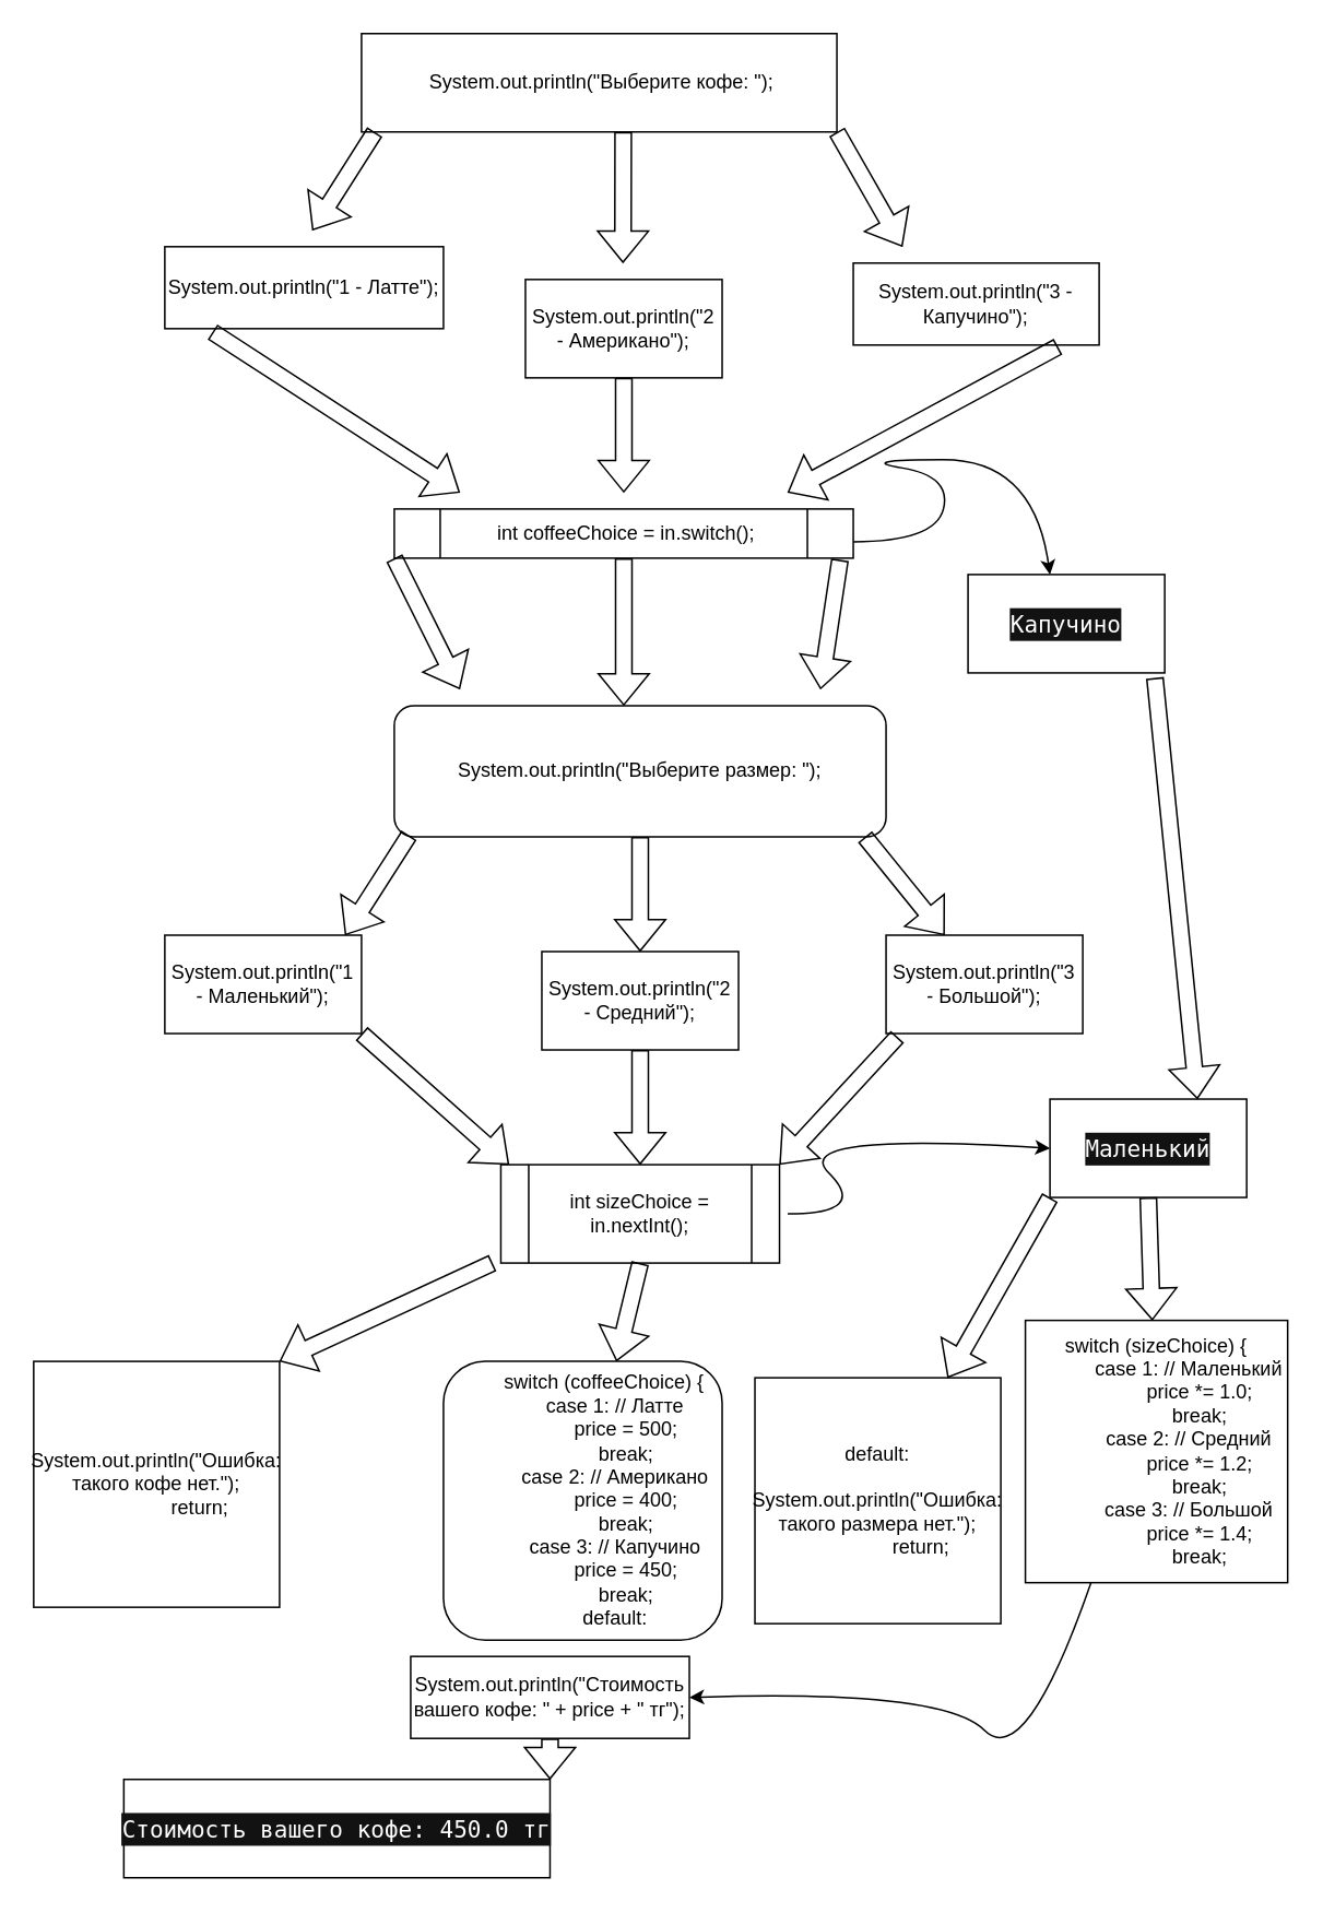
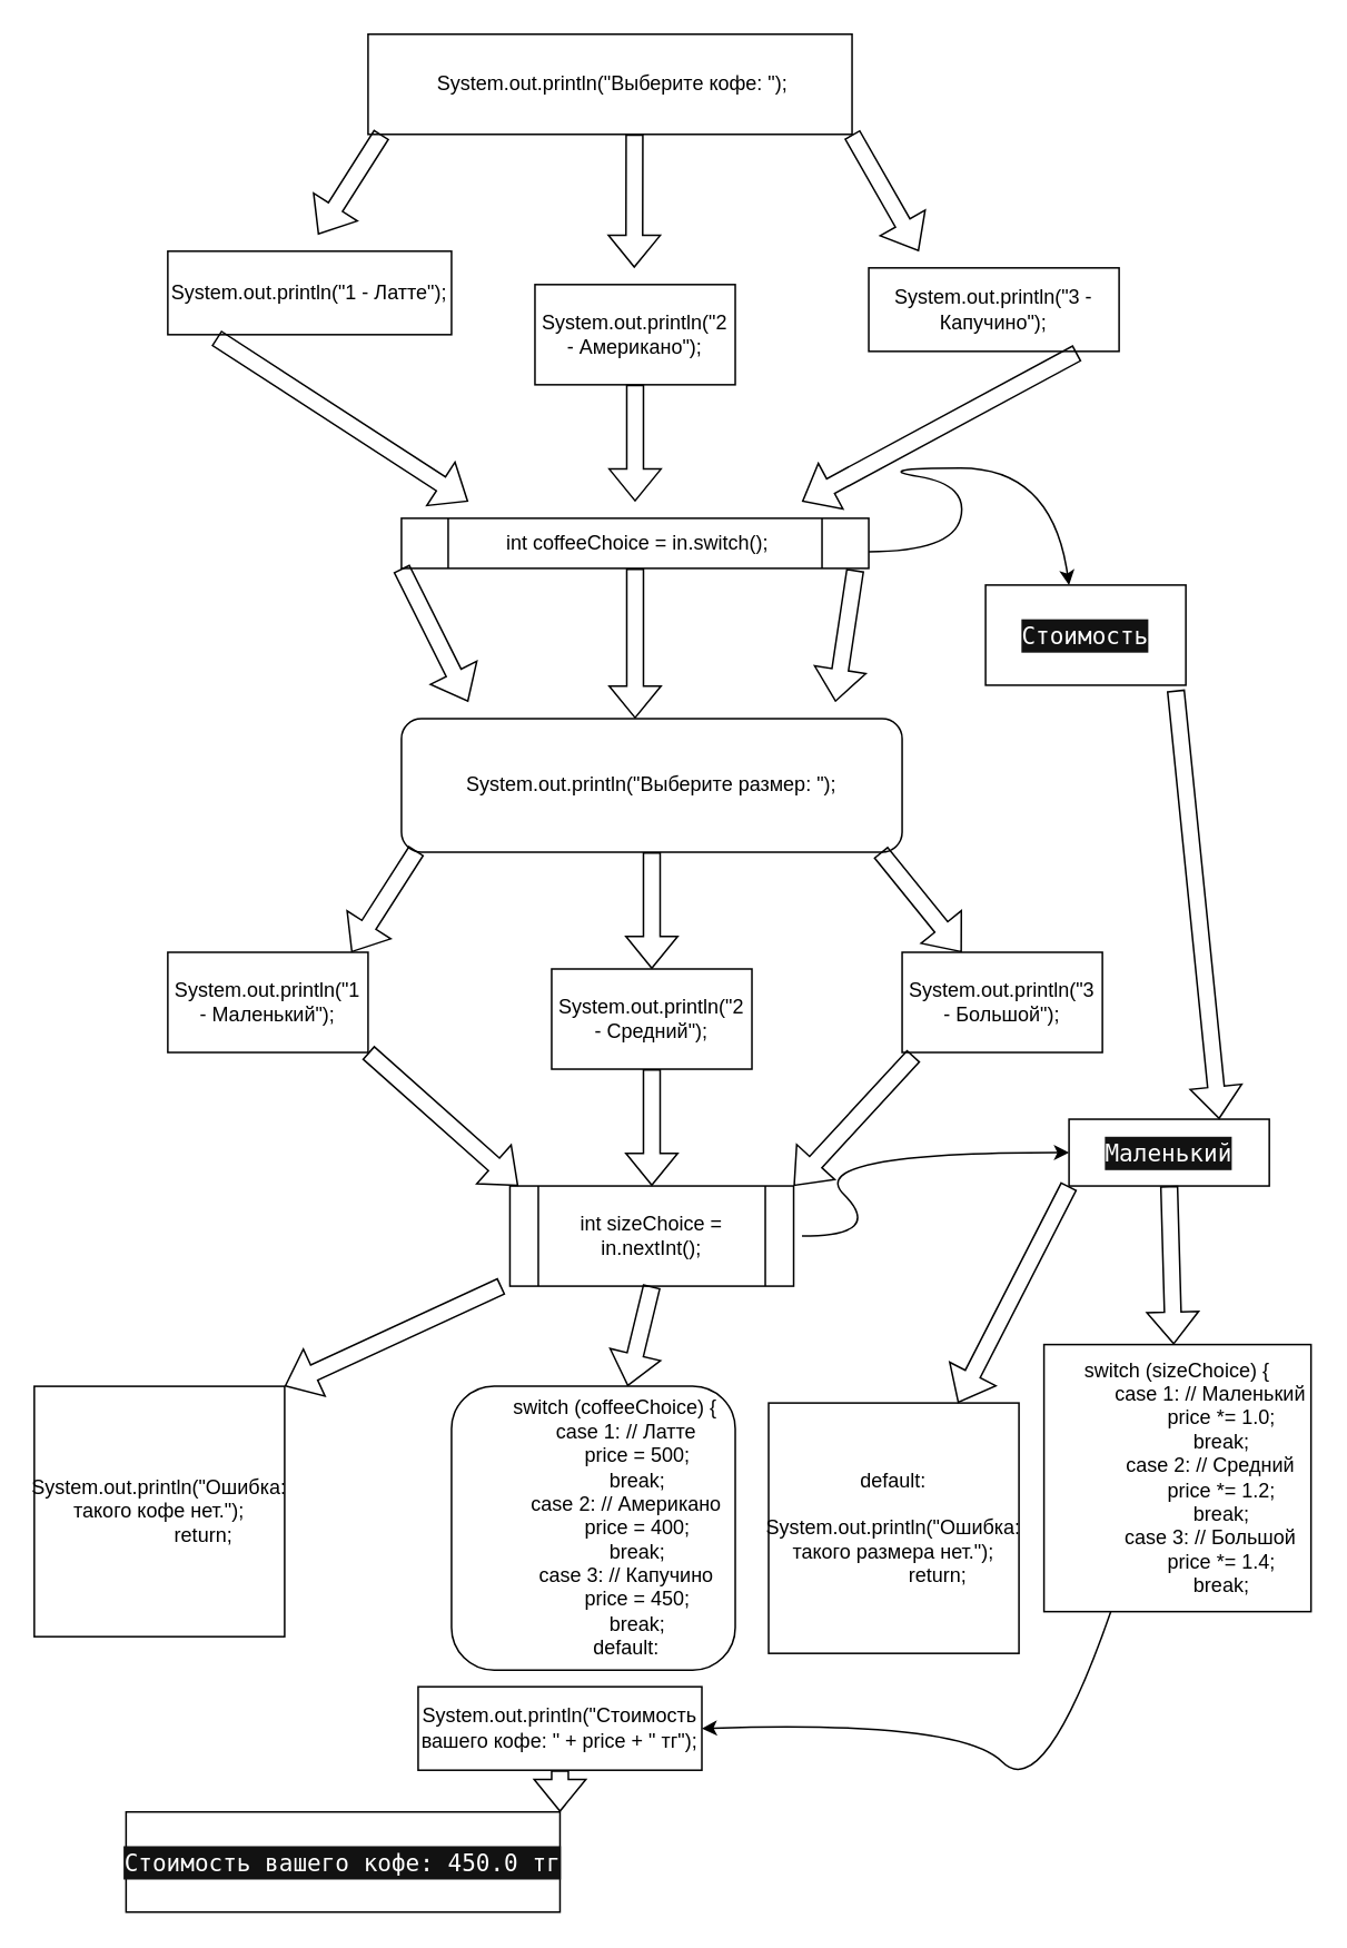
- <mxCell id="19" value="&lt;pre style=&quot;box-sizing: inherit; color: rgb(255, 255, 255); text-align: start; background-color: rgb(18, 18, 18); font-size: 0.875rem; line-height: 1.43;&quot;&gt;Капучино&lt;/pre&gt;" style="rounded=0;whiteSpace=wrap;html=1;" vertex="1" parent="1"><mxGeometry x="590" y="350" width="120" height="60" as="geometry" /></mxCell>
+ <mxCell id="19" value="&lt;pre style=&quot;box-sizing: inherit; color: rgb(255, 255, 255); text-align: start; background-color: rgb(18, 18, 18); font-size: 0.875rem; line-height: 1.43;&quot;&gt;Стоимость&lt;/pre&gt;" style="rounded=0;whiteSpace=wrap;html=1;" vertex="1" parent="1"><mxGeometry x="590" y="350" width="120" height="60" as="geometry" /></mxCell>
- <mxCell id="26" value="&lt;pre style=&quot;box-sizing: inherit; color: rgb(255, 255, 255); text-align: start; background-color: rgb(18, 18, 18); font-size: 0.875rem; line-height: 1.43;&quot;&gt;Маленький&lt;/pre&gt;" style="rounded=0;whiteSpace=wrap;html=1;" vertex="1" parent="1"><mxGeometry x="640" y="670" width="120" height="60" as="geometry" /></mxCell>
+ <mxCell id="26" value="&lt;pre style=&quot;box-sizing: inherit; color: rgb(255, 255, 255); text-align: start; background-color: rgb(18, 18, 18); font-size: 0.875rem; line-height: 1.43;&quot;&gt;Маленький&lt;/pre&gt;" style="rounded=0;whiteSpace=wrap;html=1;" vertex="1" parent="1"><mxGeometry x="640" y="670" width="120" height="40" as="geometry" /></mxCell>
